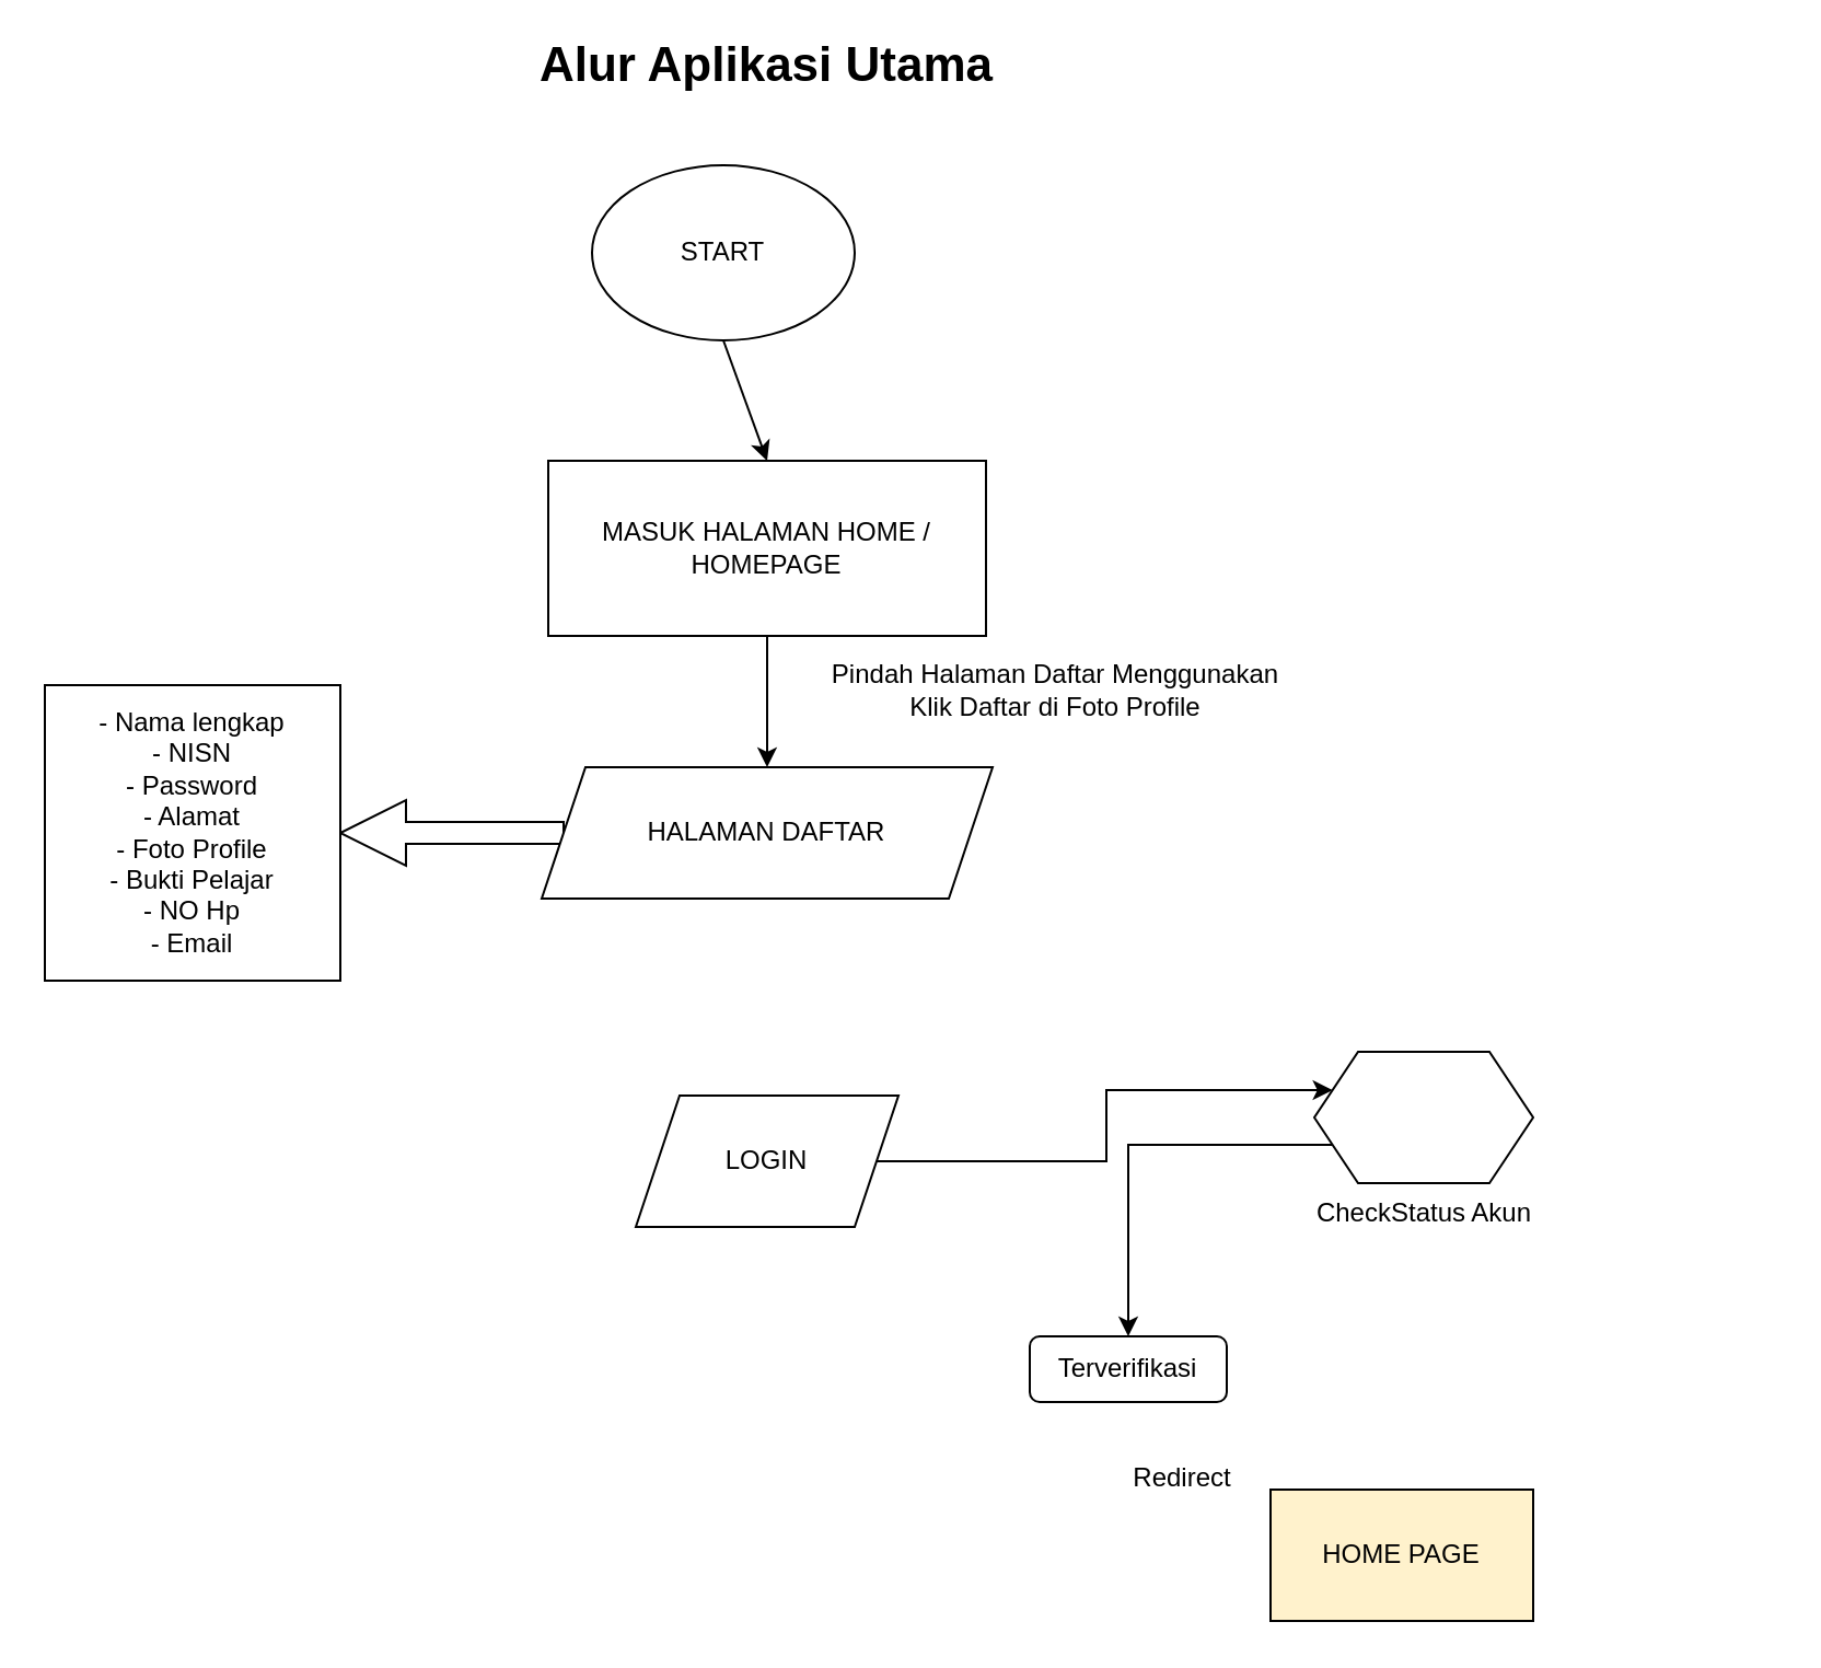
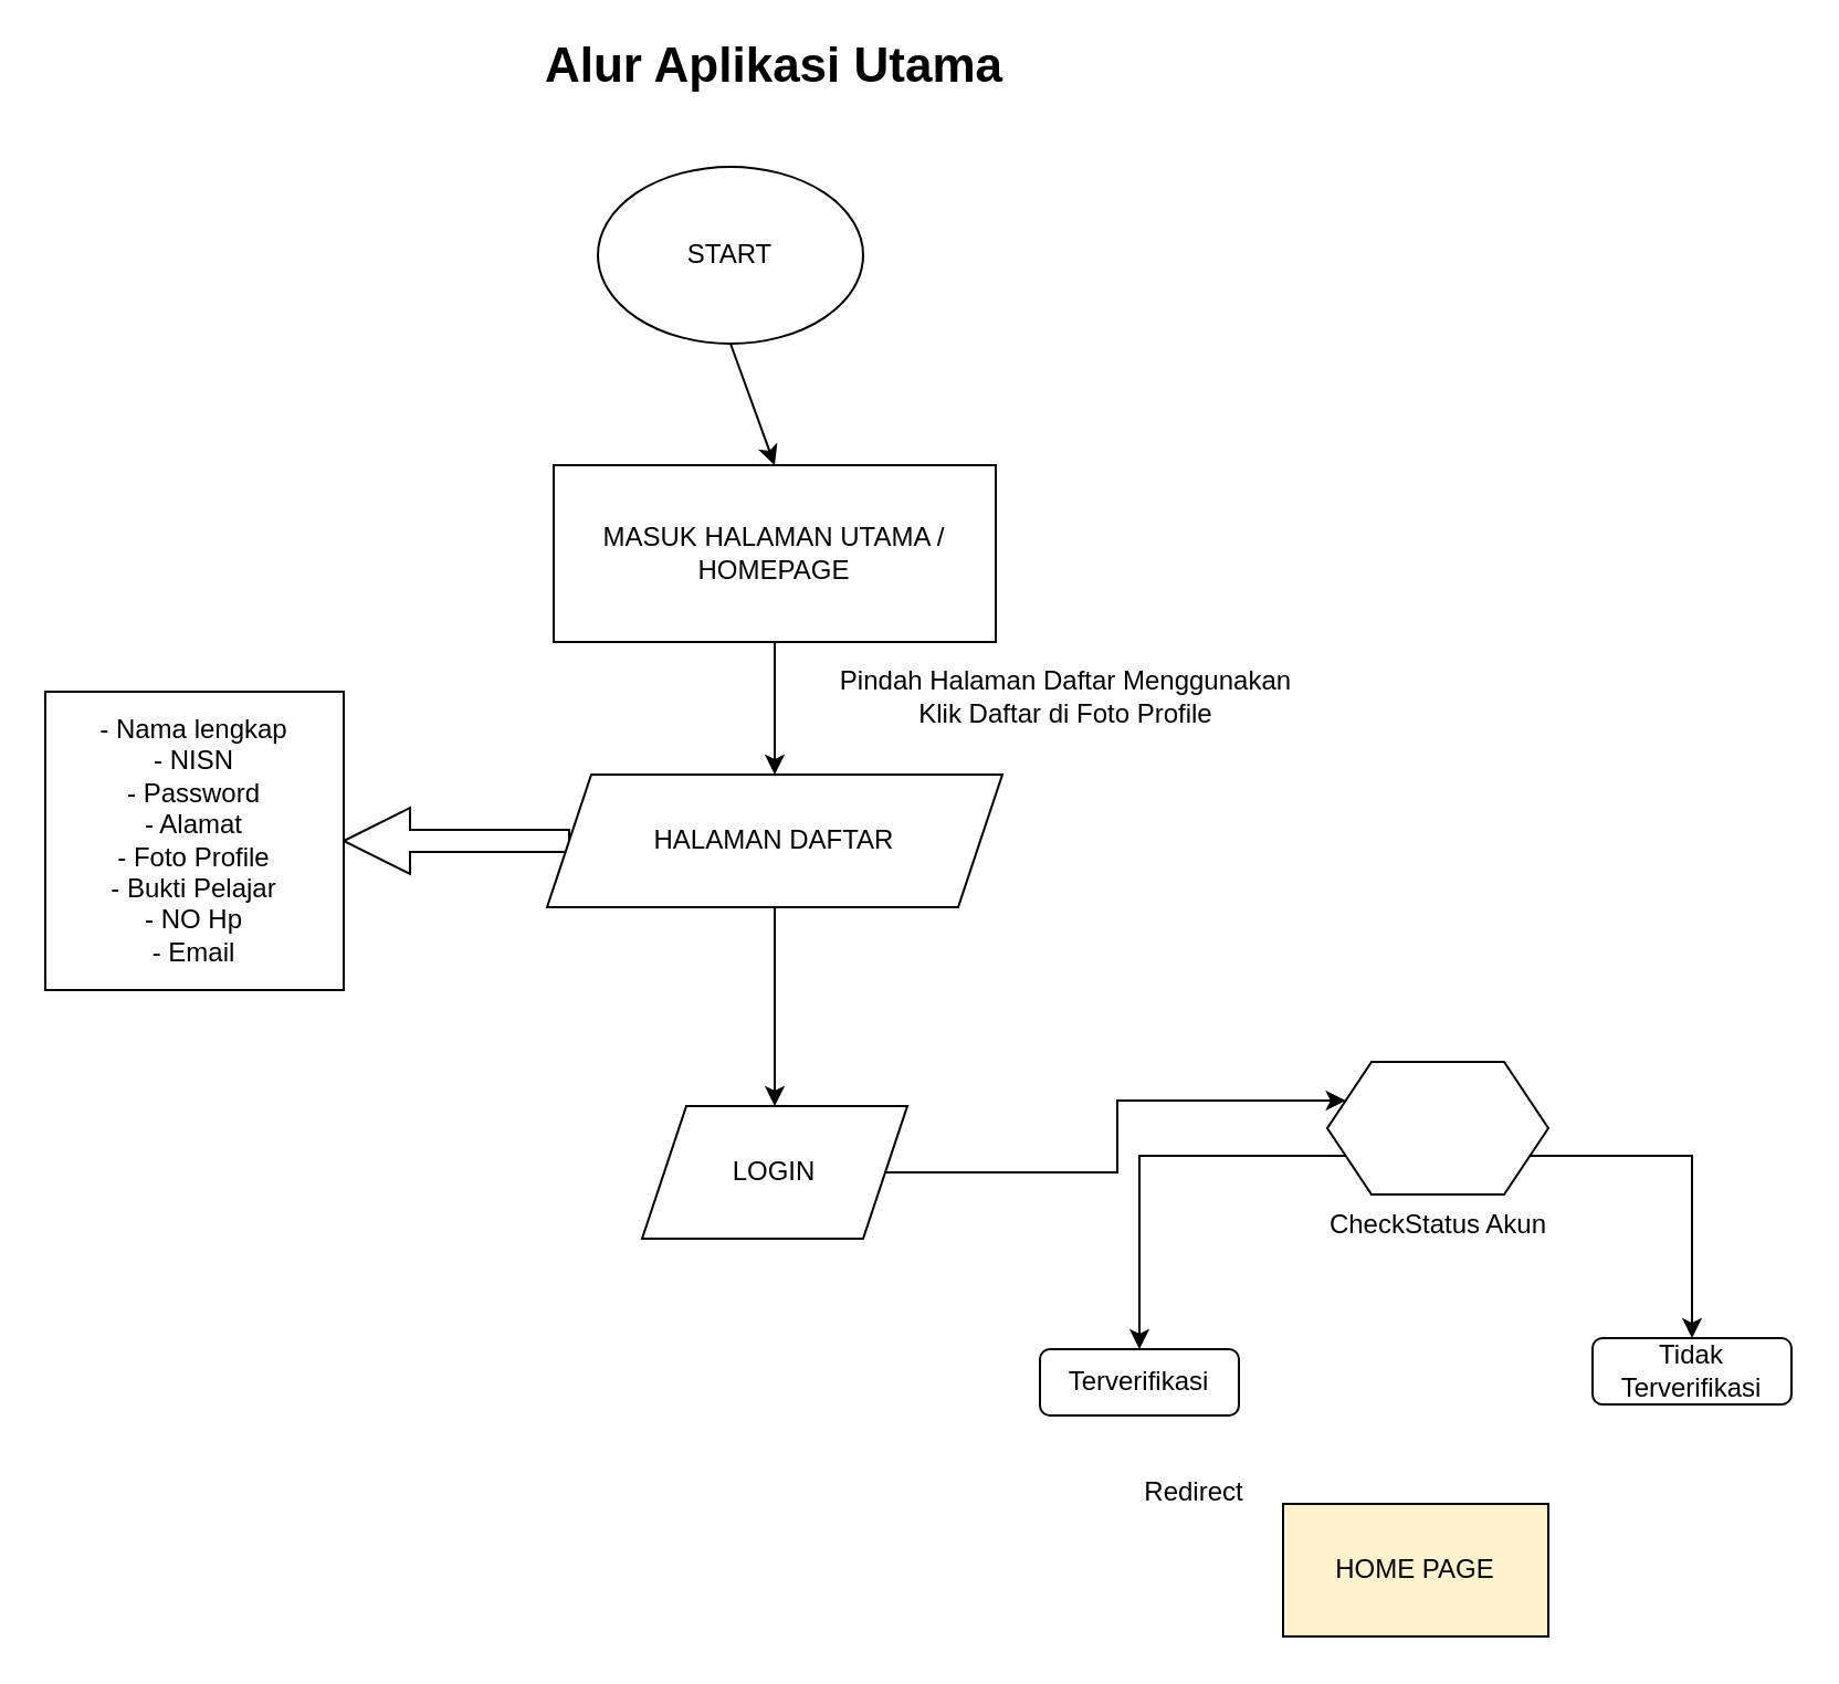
- <mxCell id="5" value="MASUK HALAMAN HOME / HOMEPAGE" style="rounded=0;whiteSpace=wrap;html=1;" vertex="1" parent="1"><mxGeometry x="250" y="210" width="200" height="80" as="geometry" /></mxCell>
+ <mxCell id="5" value="MASUK HALAMAN UTAMA / HOMEPAGE" style="rounded=0;whiteSpace=wrap;html=1;" vertex="1" parent="1"><mxGeometry x="250" y="210" width="200" height="80" as="geometry" /></mxCell>
+ <mxCell id="7" style="edgeStyle=orthogonalEdgeStyle;rounded=0;orthogonalLoop=1;jettySize=auto;html=1;exitX=0.5;exitY=1;exitDx=0;exitDy=0;entryX=0.5;entryY=0;entryDx=0;entryDy=0;" edge="1" parent="1" source="8" target="20"><mxGeometry relative="1" as="geometry" /></mxCell>
+ <mxCell id="16" style="edgeStyle=orthogonalEdgeStyle;rounded=0;orthogonalLoop=1;jettySize=auto;html=1;exitX=1;exitY=0.75;exitDx=0;exitDy=0;entryX=0.5;entryY=0;entryDx=0;entryDy=0;" edge="1" parent="1" source="17" target="14"><mxGeometry relative="1" as="geometry" /></mxCell>
+ <mxCell id="14" value="Tidak Terverifikasi" style="rounded=1;whiteSpace=wrap;html=1;" vertex="1" parent="1"><mxGeometry x="720" y="605" width="90" height="30" as="geometry" /></mxCell>
